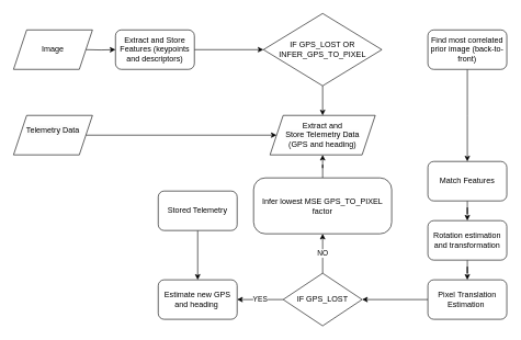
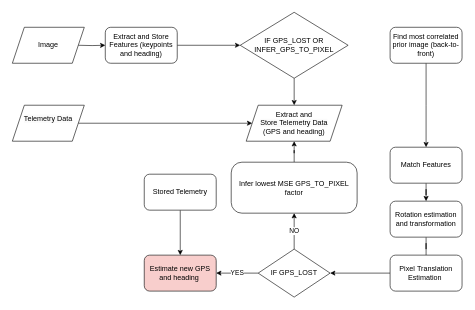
- <mxCell id="6" value="Extract and Store Features (keypoints and descriptors)" style="rounded=1;whiteSpace=wrap;html=1;" parent="1" vertex="1"><mxGeometry x="175" y="45" width="120" height="60" as="geometry" /></mxCell>
+ <mxCell id="6" value="Extract and Store Features (keypoints and heading)" style="rounded=1;whiteSpace=wrap;html=1;" parent="1" vertex="1"><mxGeometry x="175" y="45" width="120" height="60" as="geometry" /></mxCell>
- <mxCell id="11" style="edgeStyle=orthogonalEdgeStyle;rounded=0;orthogonalLoop=1;jettySize=auto;html=1;" parent="1" source="12" target="14" edge="1"><mxGeometry relative="1" as="geometry" /></mxCell>
+ <mxCell id="11" style="edgeStyle=orthogonalEdgeStyle;rounded=0;orthogonalLoop=1;jettySize=auto;html=1;endArrow=none;" parent="1" source="12" target="14" edge="1"><mxGeometry relative="1" as="geometry" /></mxCell>
- <mxCell id="15" value="Estimate new GPS and heading&amp;nbsp;" style="rounded=1;whiteSpace=wrap;html=1;" parent="1" vertex="1"><mxGeometry x="240" y="425" width="120" height="60" as="geometry" /></mxCell>
+ <mxCell id="15" value="Estimate new GPS and heading&amp;nbsp;" style="rounded=1;whiteSpace=wrap;html=1;fillColor=#f8cecc;" parent="1" vertex="1"><mxGeometry x="240" y="425" width="120" height="60" as="geometry" /></mxCell>
